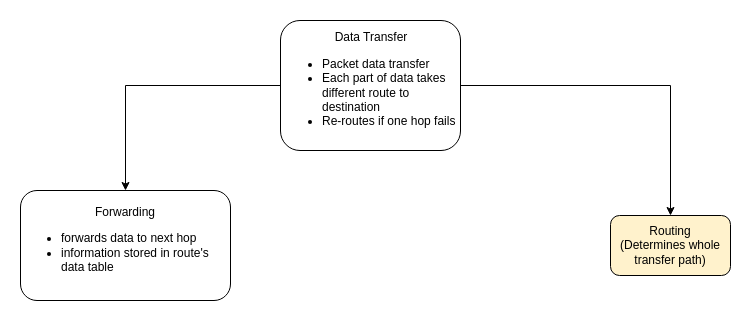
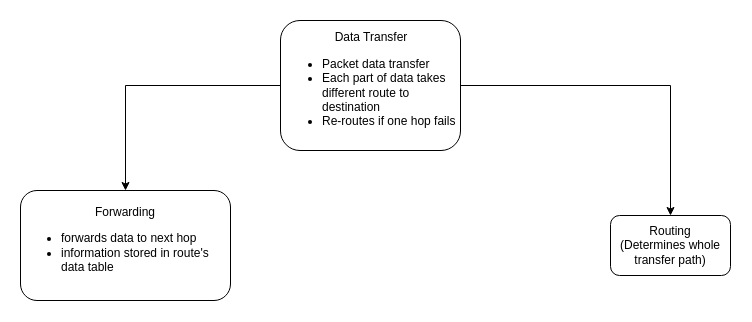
- <mxCell id="6" value="Routing&lt;div&gt;(Determines whole transfer path)&lt;/div&gt;" style="whiteSpace=wrap;html=1;rounded=1;fillColor=#fff2cc;" vertex="1" parent="1"><mxGeometry x="610" y="215" width="120" height="60" as="geometry" /></mxCell>
+ <mxCell id="6" value="Routing&lt;div&gt;(Determines whole transfer path)&lt;/div&gt;" style="whiteSpace=wrap;html=1;rounded=1;" vertex="1" parent="1"><mxGeometry x="610" y="215" width="120" height="60" as="geometry" /></mxCell>
